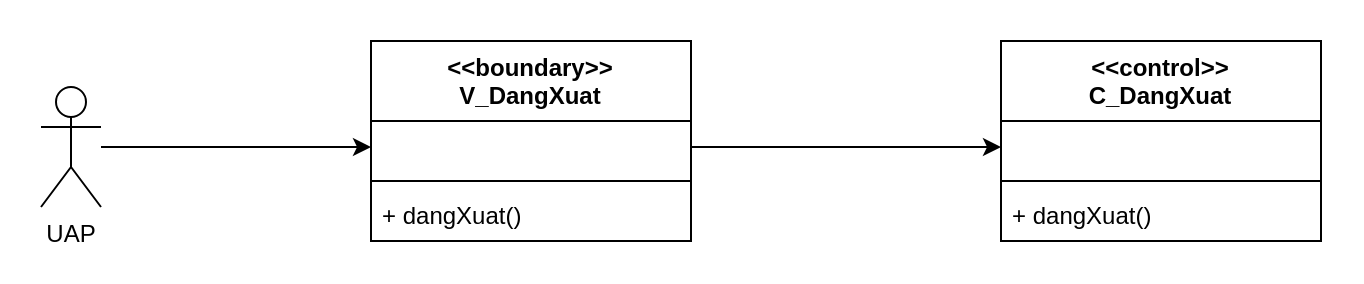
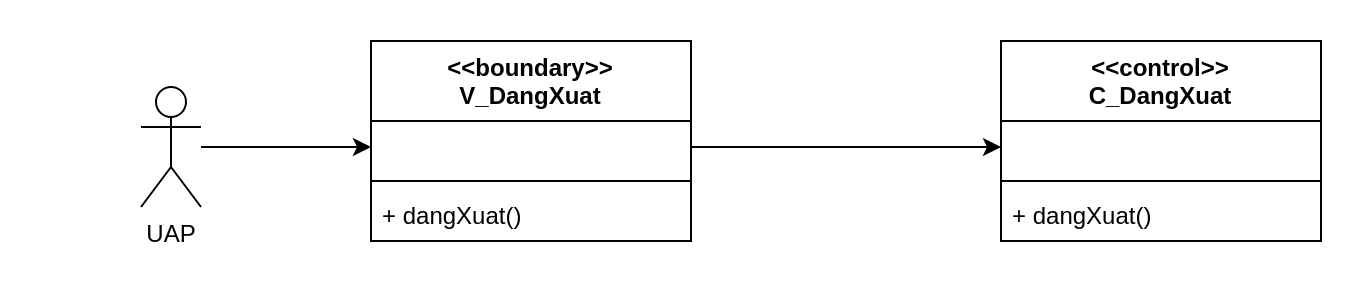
- <mxCell id="2" value="UAP" style="shape=umlActor;verticalLabelPosition=bottom;verticalAlign=top;html=1;" vertex="1" parent="1"><mxGeometry x="20" y="43" width="30" height="60" as="geometry" /></mxCell>
+ <mxCell id="2" value="UAP" style="shape=umlActor;verticalLabelPosition=bottom;verticalAlign=top;html=1;" vertex="1" parent="1"><mxGeometry x="70" y="43" width="30" height="60" as="geometry" /></mxCell>
